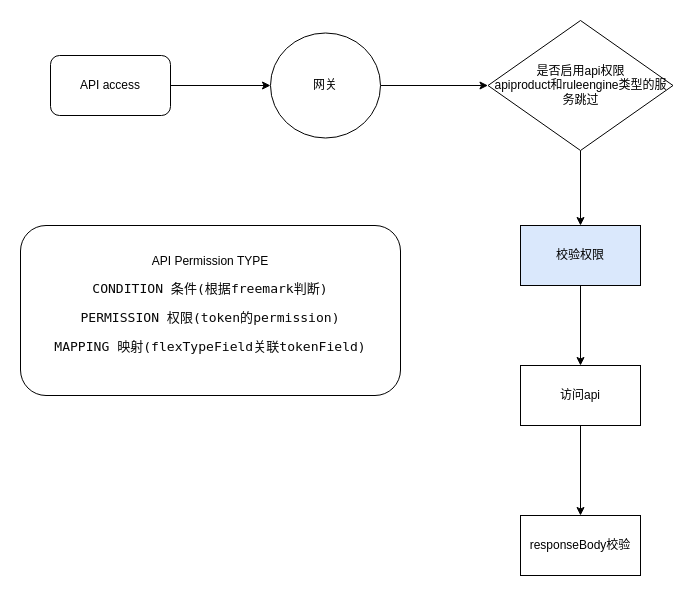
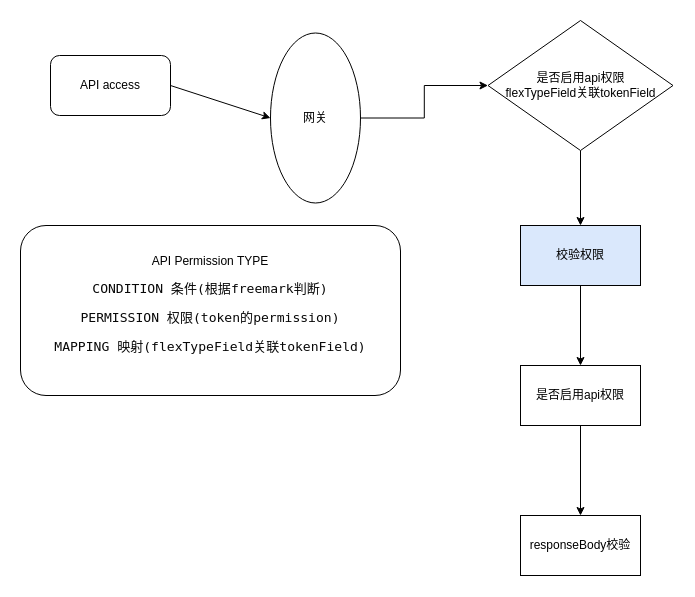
- <mxCell id="5" value="网关" style="ellipse;whiteSpace=wrap;html=1;" parent="1" vertex="1"><mxGeometry x="270" y="32.5" width="110" height="105" as="geometry" /></mxCell>
+ <mxCell id="5" value="网关" style="ellipse;whiteSpace=wrap;html=1;" parent="1" vertex="1"><mxGeometry x="270" y="32.5" width="90" height="170" as="geometry" /></mxCell>
- <mxCell id="7" value="是否启用api权限&lt;br&gt;apiproduct和ruleengine类型的服务跳过" style="rhombus;whiteSpace=wrap;html=1;" parent="1" vertex="1"><mxGeometry x="487.5" y="20" width="185" height="130" as="geometry" /></mxCell>
+ <mxCell id="7" value="是否启用api权限&lt;br&gt;flexTypeField关联tokenField" style="rhombus;whiteSpace=wrap;html=1;" parent="1" vertex="1"><mxGeometry x="487.5" y="20" width="185" height="130" as="geometry" /></mxCell>
- <mxCell id="11" value="访问api" style="whiteSpace=wrap;html=1;" vertex="1" parent="1"><mxGeometry x="520" y="365" width="120" height="60" as="geometry" /></mxCell>
+ <mxCell id="11" value="是否启用api权限" style="whiteSpace=wrap;html=1;" vertex="1" parent="1"><mxGeometry x="520" y="365" width="120" height="60" as="geometry" /></mxCell>
